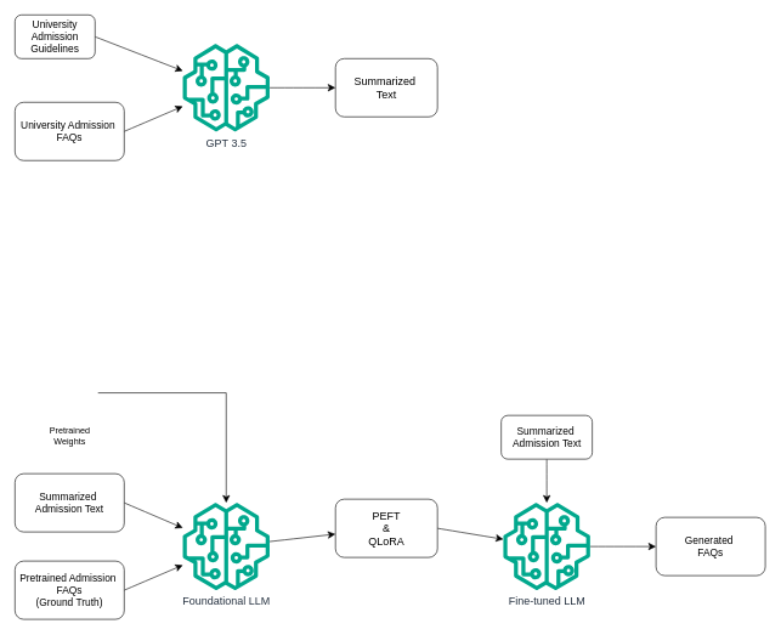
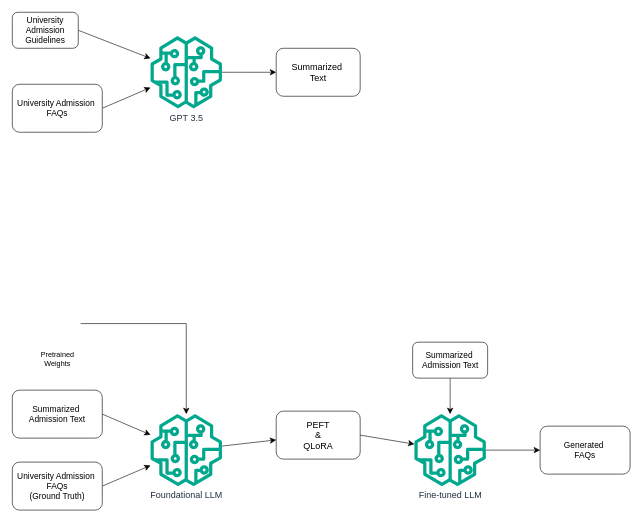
- <mxCell id="14" value="Pretrained Admission&amp;nbsp;&lt;div style=&quot;font-size: 14px;&quot;&gt;FAQs&lt;/div&gt;&lt;div style=&quot;font-size: 14px;&quot;&gt;(Ground Truth)&lt;/div&gt;" style="rounded=1;whiteSpace=wrap;html=1;fontSize=14;" vertex="1" parent="1"><mxGeometry x="20" y="770" width="150" height="80" as="geometry" /></mxCell>
+ <mxCell id="14" value="University Admission&amp;nbsp;&lt;div style=&quot;font-size: 14px;&quot;&gt;FAQs&lt;/div&gt;&lt;div style=&quot;font-size: 14px;&quot;&gt;(Ground Truth)&lt;/div&gt;" style="rounded=1;whiteSpace=wrap;html=1;fontSize=14;" vertex="1" parent="1"><mxGeometry x="20" y="770" width="150" height="80" as="geometry" /></mxCell>
